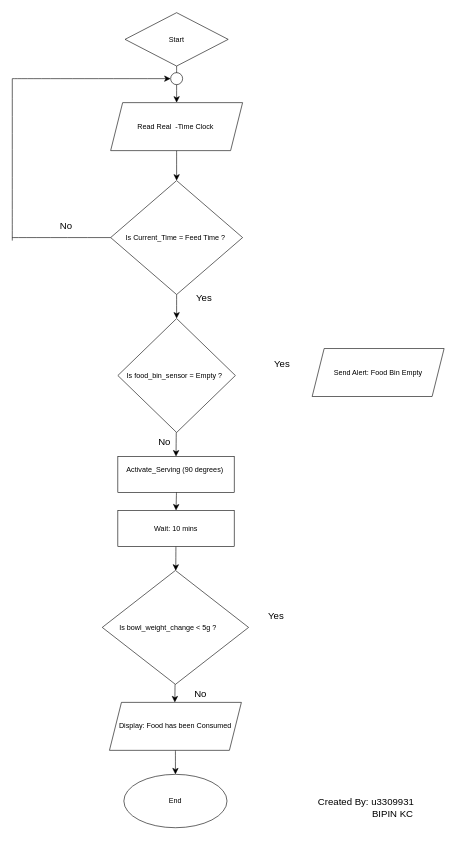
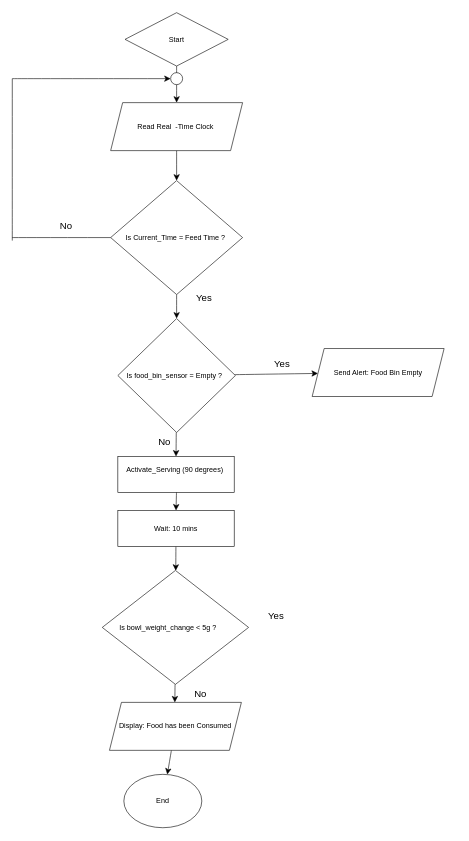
+ <mxCell id="8" value="" style="edgeStyle=none;curved=1;rounded=0;orthogonalLoop=1;jettySize=auto;html=1;fontSize=12;startSize=8;endSize=8;" edge="1" parent="1" source="9" target="16"><mxGeometry relative="1" as="geometry" /></mxCell>
- <mxCell id="17" value="End" style="ellipse;whiteSpace=wrap;html=1;" vertex="1" parent="1"><mxGeometry x="206" y="1290" width="172" height="89" as="geometry" /></mxCell>
+ <mxCell id="17" value="End" style="ellipse;whiteSpace=wrap;html=1;" vertex="1" parent="1"><mxGeometry x="206" y="1290" width="130" height="89" as="geometry" /></mxCell>
- <mxCell id="31" value="Created By: u3309931&lt;div&gt;&lt;span style=&quot;white-space: pre;&quot;&gt;&#09;&lt;/span&gt;&lt;span style=&quot;white-space: pre;&quot;&gt;&#09;&lt;/span&gt;&amp;nbsp; &amp;nbsp; BIPIN KC&lt;/div&gt;" style="text;strokeColor=none;align=center;fillColor=none;html=1;verticalAlign=middle;whiteSpace=wrap;rounded=0;fontSize=16;" vertex="1" parent="1"><mxGeometry x="460" y="1330" width="300" height="30" as="geometry" /></mxCell>
